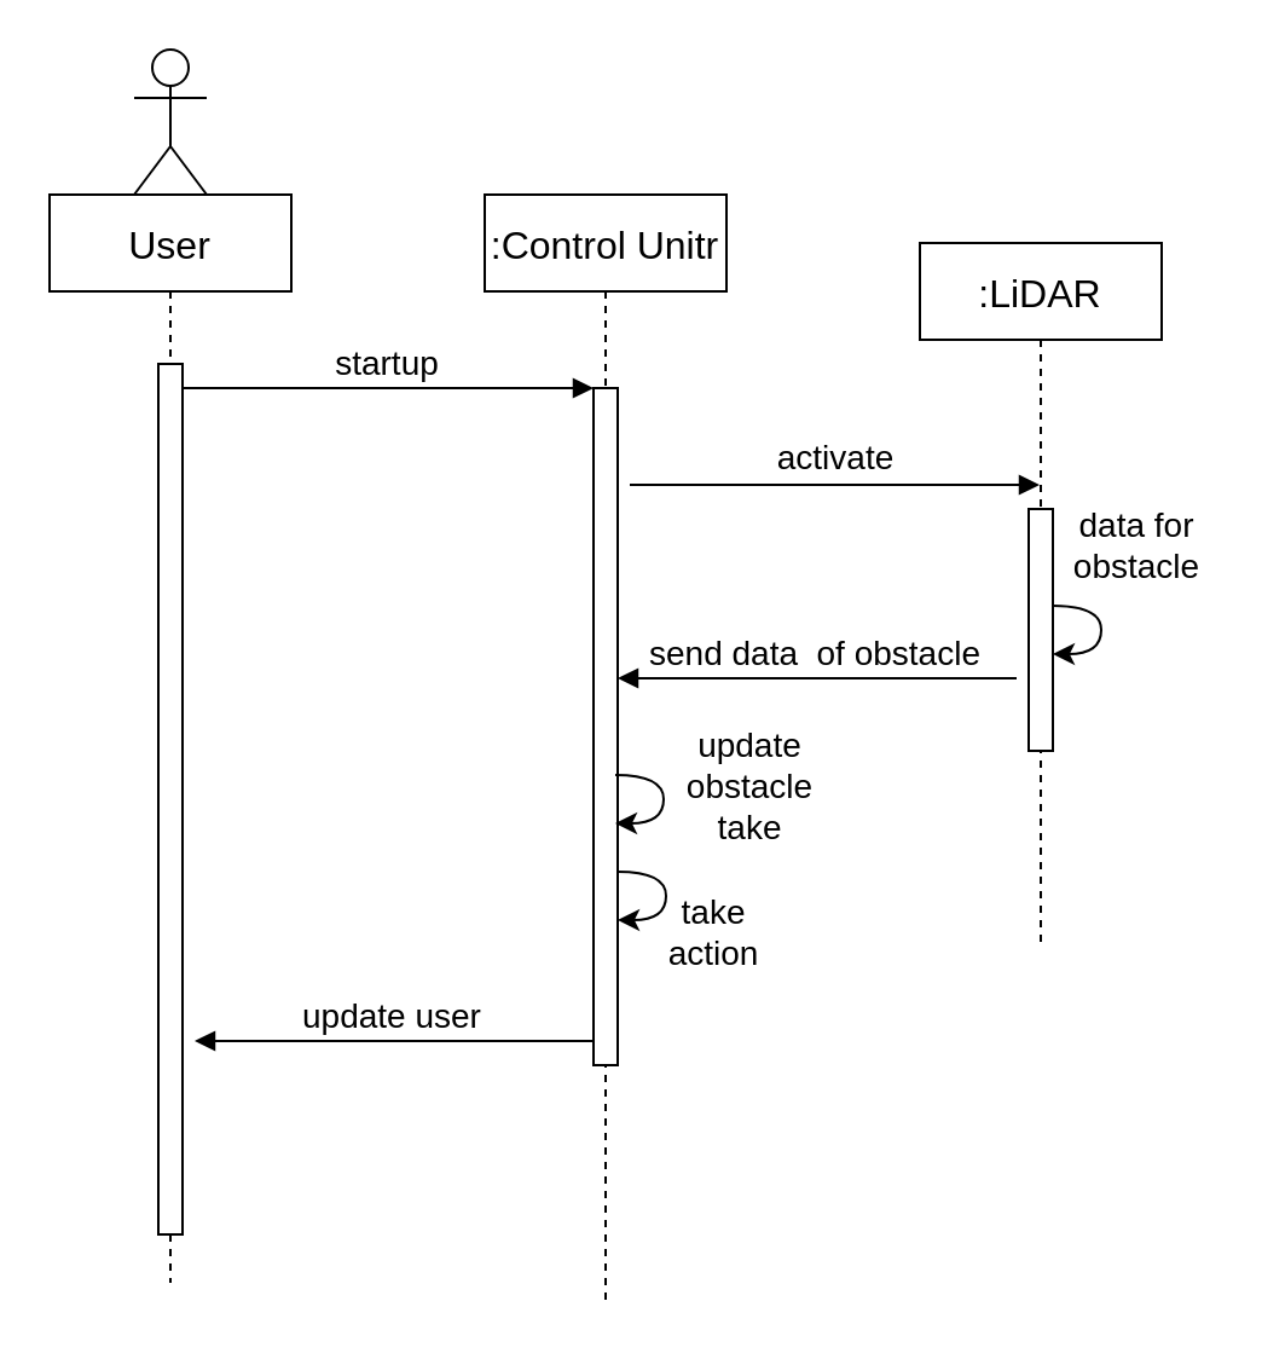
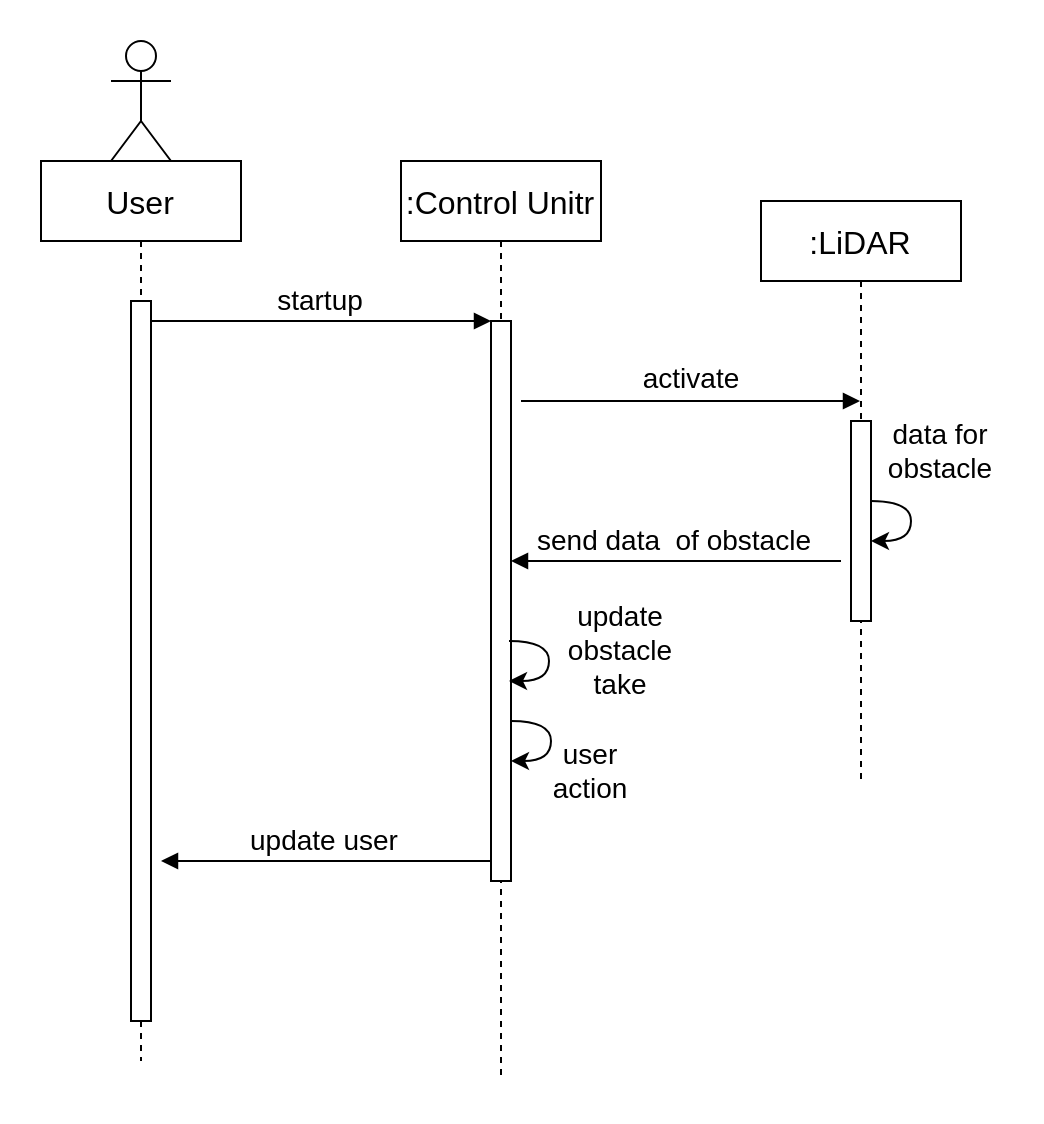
- <mxCell id="18" value="take action" style="text;html=1;strokeColor=none;fillColor=none;align=center;verticalAlign=middle;whiteSpace=wrap;rounded=0;fontSize=14;" parent="1" vertex="1"><mxGeometry x="265" y="370" width="60" height="30" as="geometry" /></mxCell>
+ <mxCell id="18" value="user action" style="text;html=1;strokeColor=none;fillColor=none;align=center;verticalAlign=middle;whiteSpace=wrap;rounded=0;fontSize=14;" parent="1" vertex="1"><mxGeometry x="265" y="370" width="60" height="30" as="geometry" /></mxCell>
